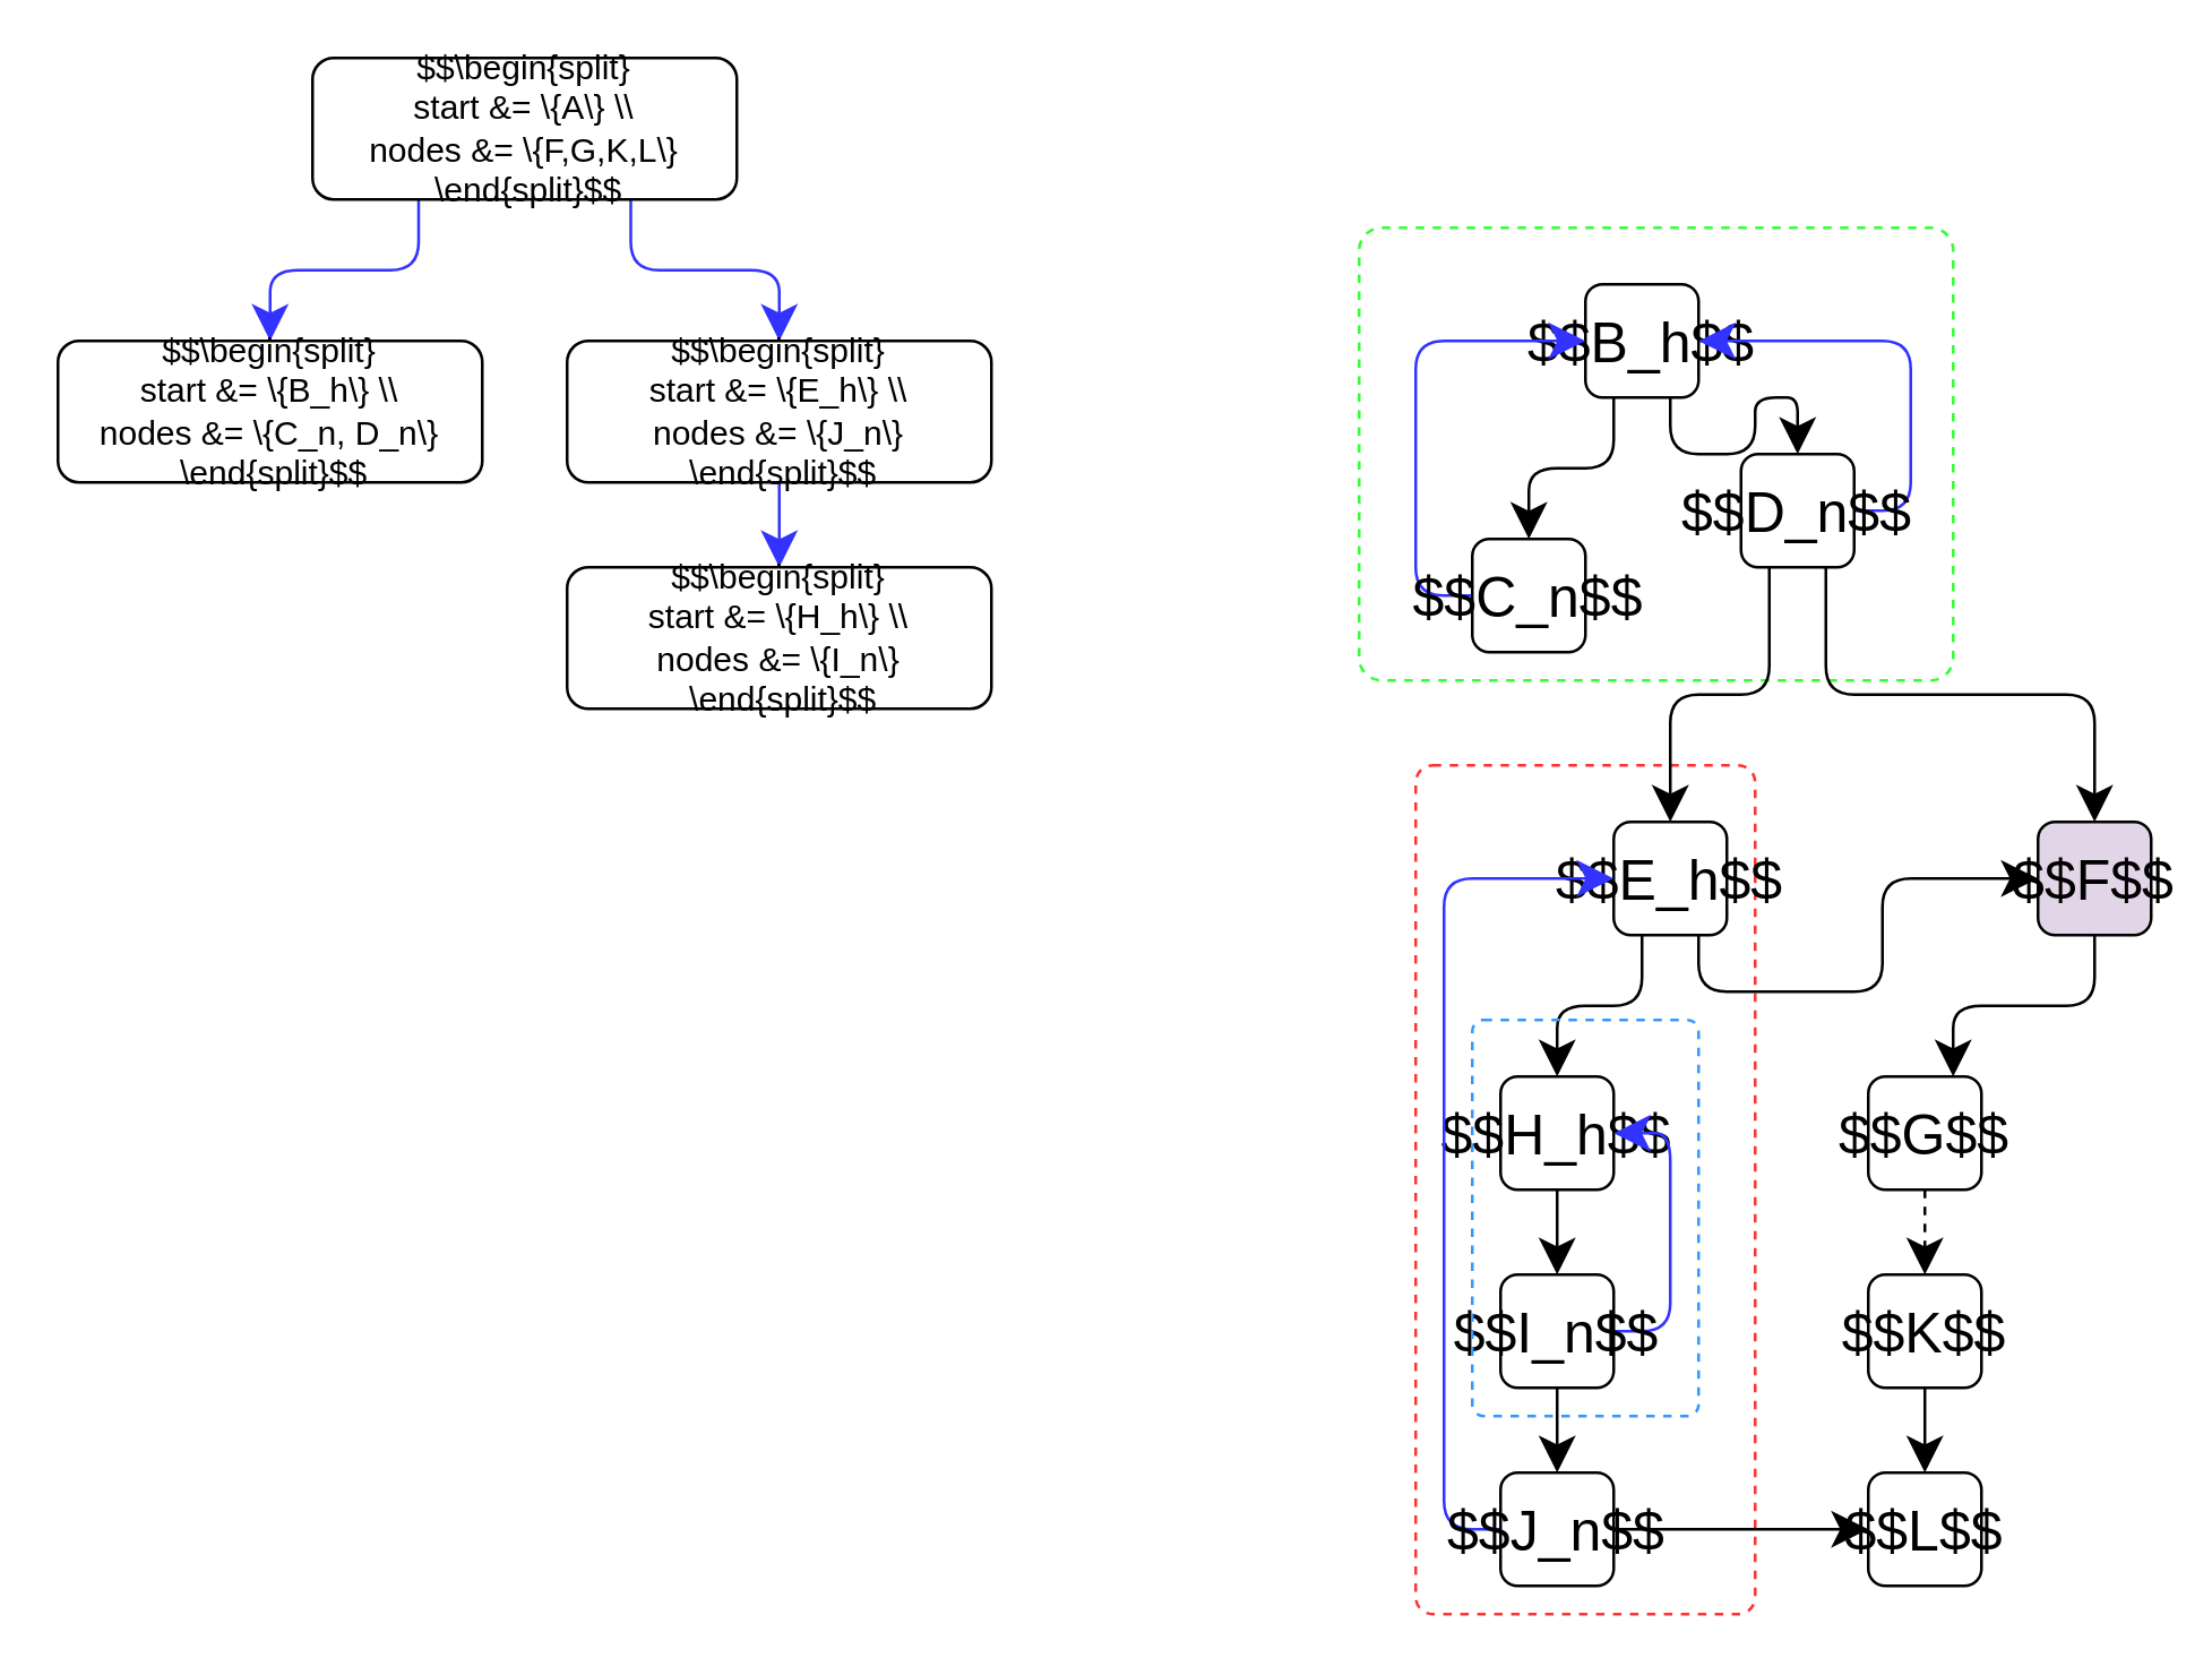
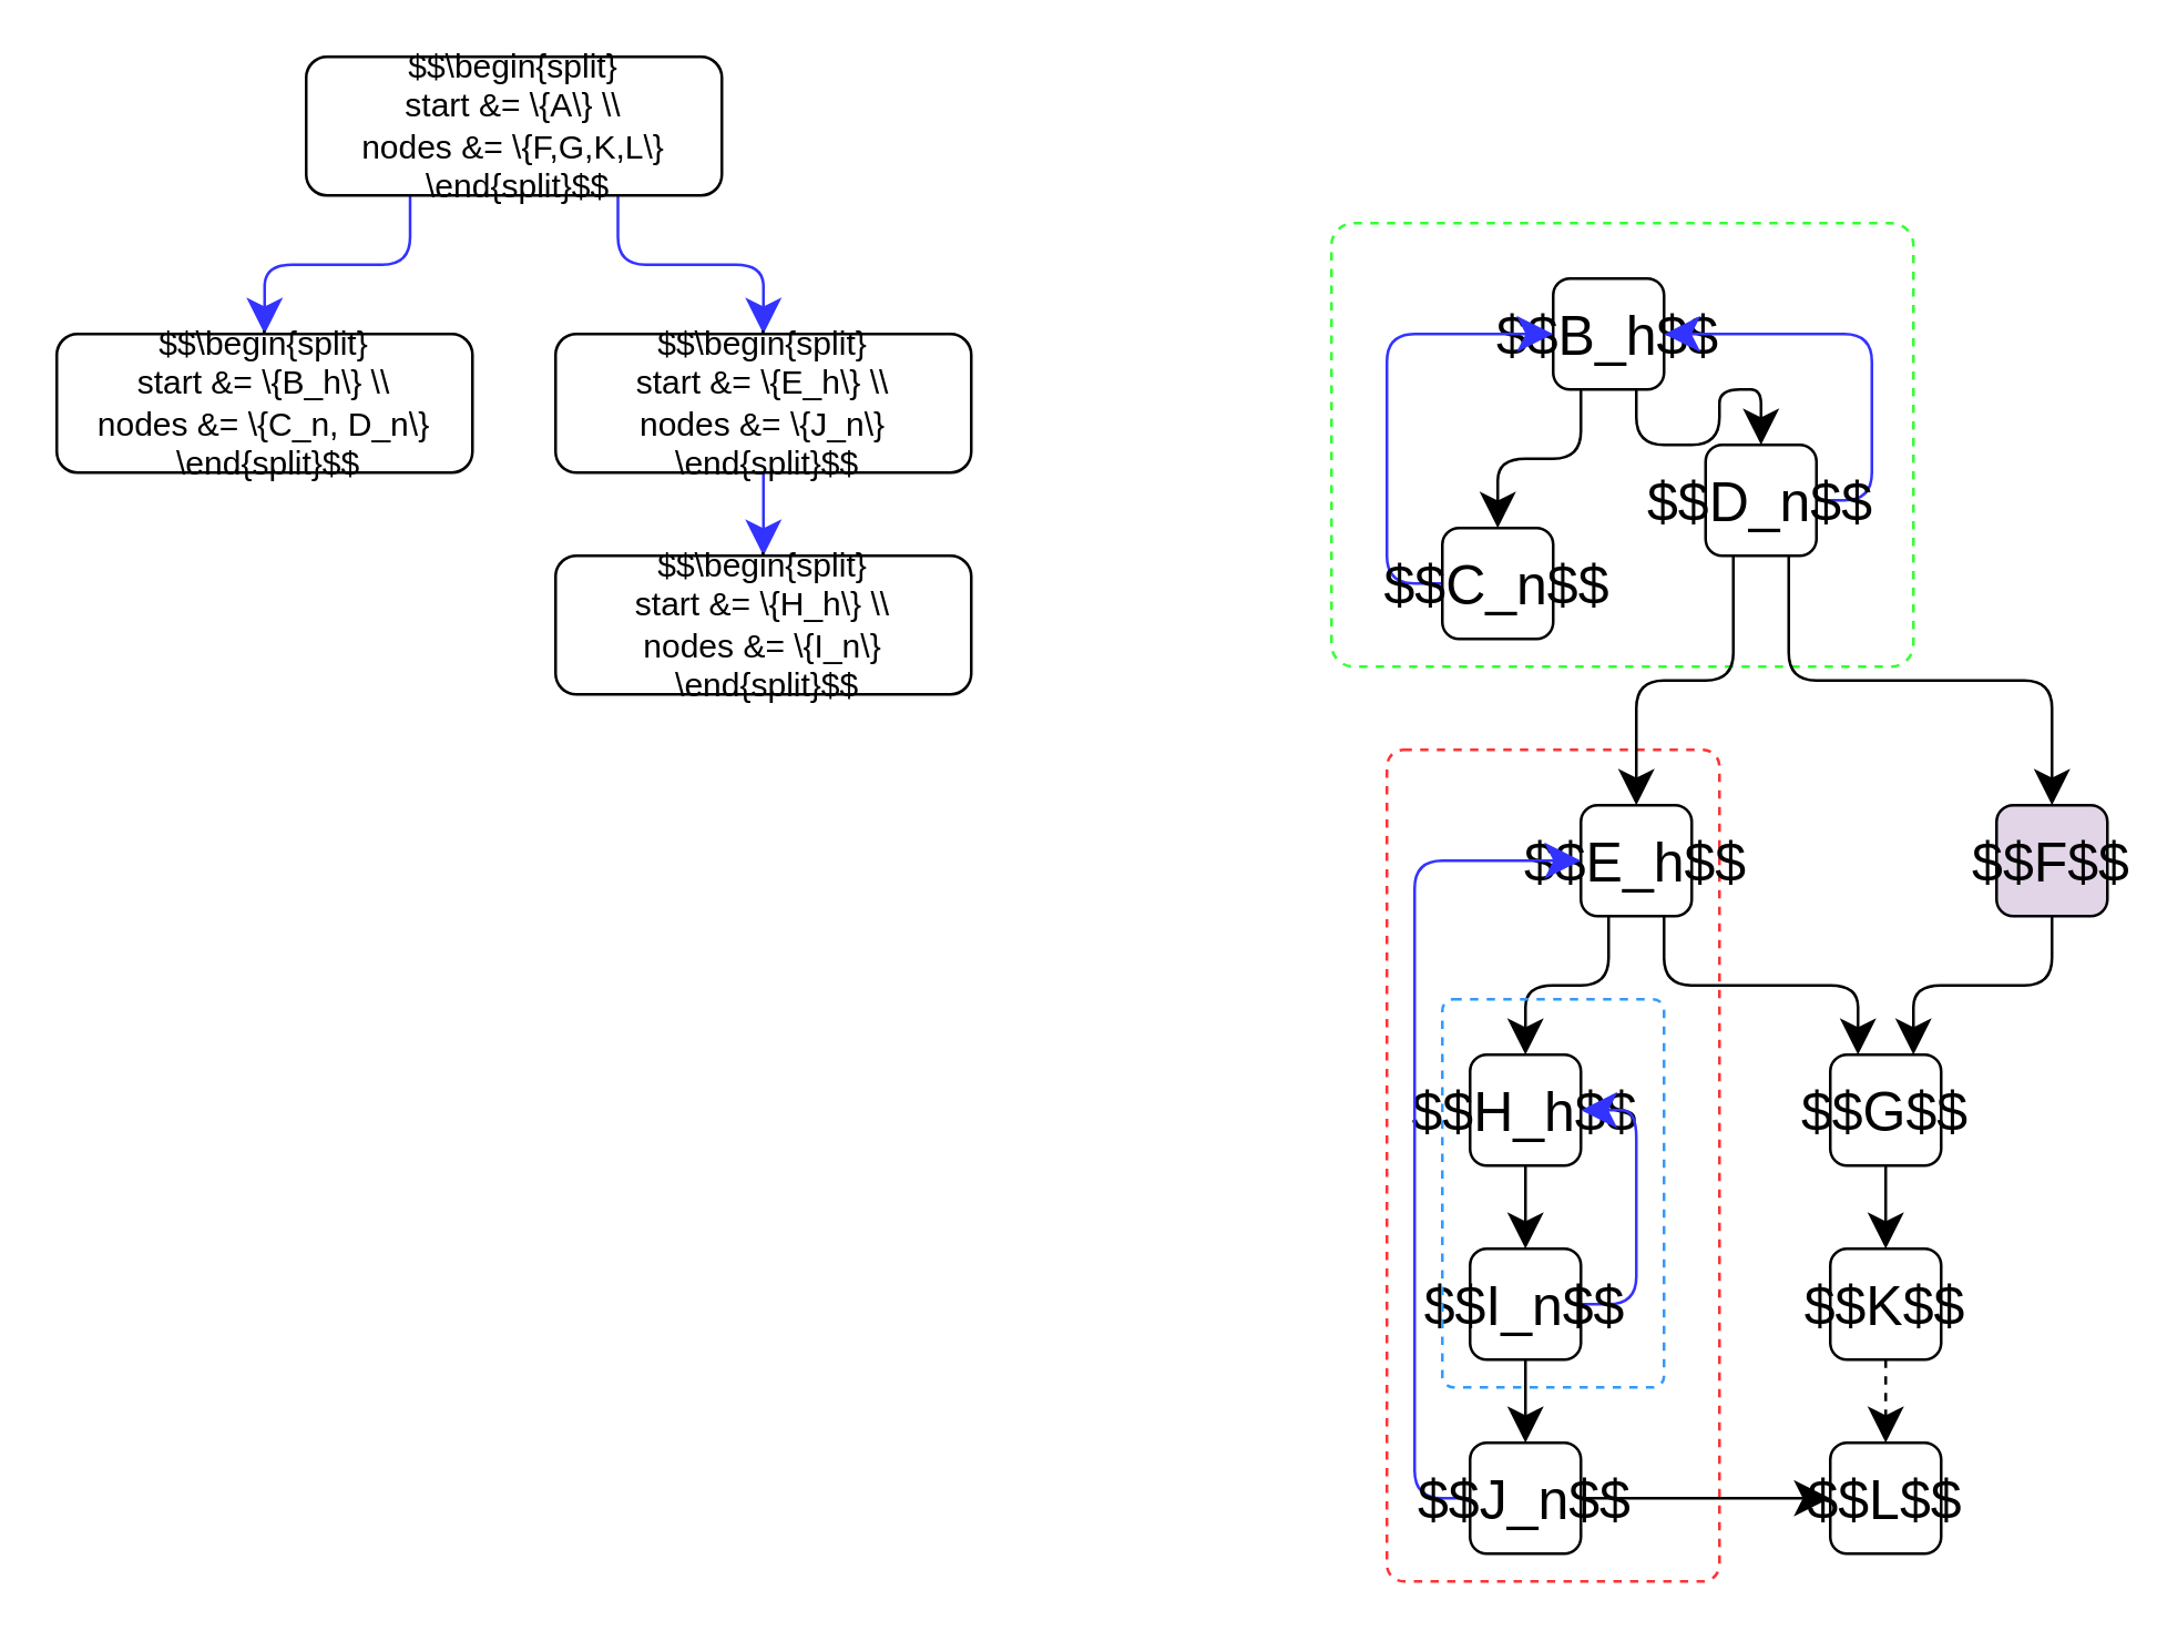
- <mxCell id="13" style="edgeStyle=orthogonalEdgeStyle;rounded=1;orthogonalLoop=1;jettySize=auto;html=1;exitX=0.75;exitY=1;exitDx=0;exitDy=0;endSize=10;" edge="1" parent="1" source="15" target="17"><mxGeometry relative="1" as="geometry" /></mxCell>
+ <mxCell id="13" style="edgeStyle=orthogonalEdgeStyle;rounded=1;orthogonalLoop=1;jettySize=auto;html=1;exitX=0.75;exitY=1;exitDx=0;exitDy=0;entryX=0.25;entryY=0;entryDx=0;entryDy=0;endSize=10;" edge="1" parent="1" source="15" target="19"><mxGeometry relative="1" as="geometry" /></mxCell>
- <mxCell id="18" style="edgeStyle=orthogonalEdgeStyle;rounded=1;orthogonalLoop=1;jettySize=auto;html=1;exitX=0.5;exitY=1;exitDx=0;exitDy=0;entryX=0.5;entryY=0;entryDx=0;entryDy=0;endSize=10;dashed=1;" edge="1" parent="1" source="19" target="21"><mxGeometry relative="1" as="geometry" /></mxCell>
+ <mxCell id="18" style="edgeStyle=orthogonalEdgeStyle;rounded=1;orthogonalLoop=1;jettySize=auto;html=1;exitX=0.5;exitY=1;exitDx=0;exitDy=0;entryX=0.5;entryY=0;entryDx=0;entryDy=0;endSize=10;" edge="1" parent="1" source="19" target="21"><mxGeometry relative="1" as="geometry" /></mxCell>
- <mxCell id="20" style="edgeStyle=orthogonalEdgeStyle;rounded=1;orthogonalLoop=1;jettySize=auto;html=1;exitX=0.5;exitY=1;exitDx=0;exitDy=0;entryX=0.5;entryY=0;entryDx=0;entryDy=0;endSize=10;" edge="1" parent="1" source="21" target="22"><mxGeometry relative="1" as="geometry" /></mxCell>
+ <mxCell id="20" style="edgeStyle=orthogonalEdgeStyle;rounded=1;orthogonalLoop=1;jettySize=auto;html=1;exitX=0.5;exitY=1;exitDx=0;exitDy=0;entryX=0.5;entryY=0;entryDx=0;entryDy=0;endSize=10;dashed=1;" edge="1" parent="1" source="21" target="22"><mxGeometry relative="1" as="geometry" /></mxCell>
